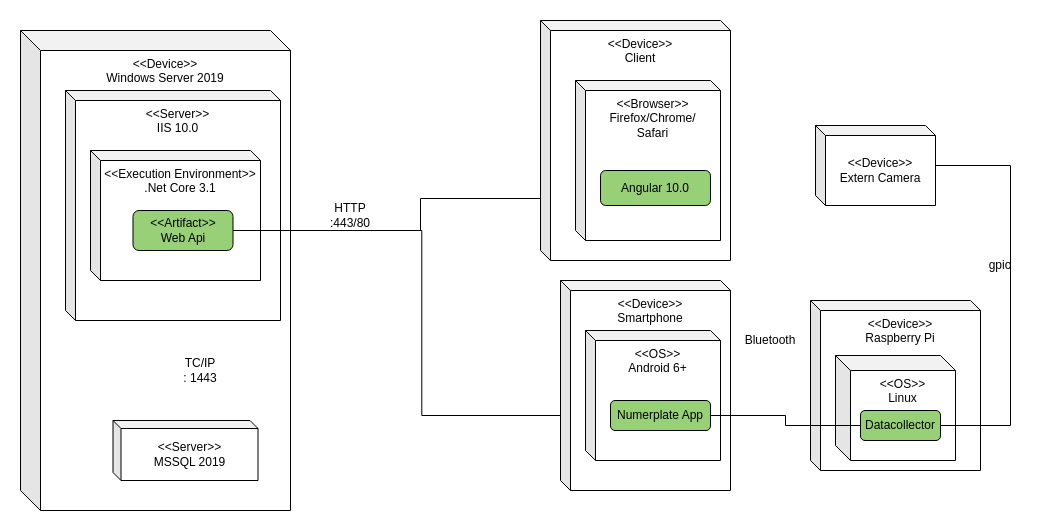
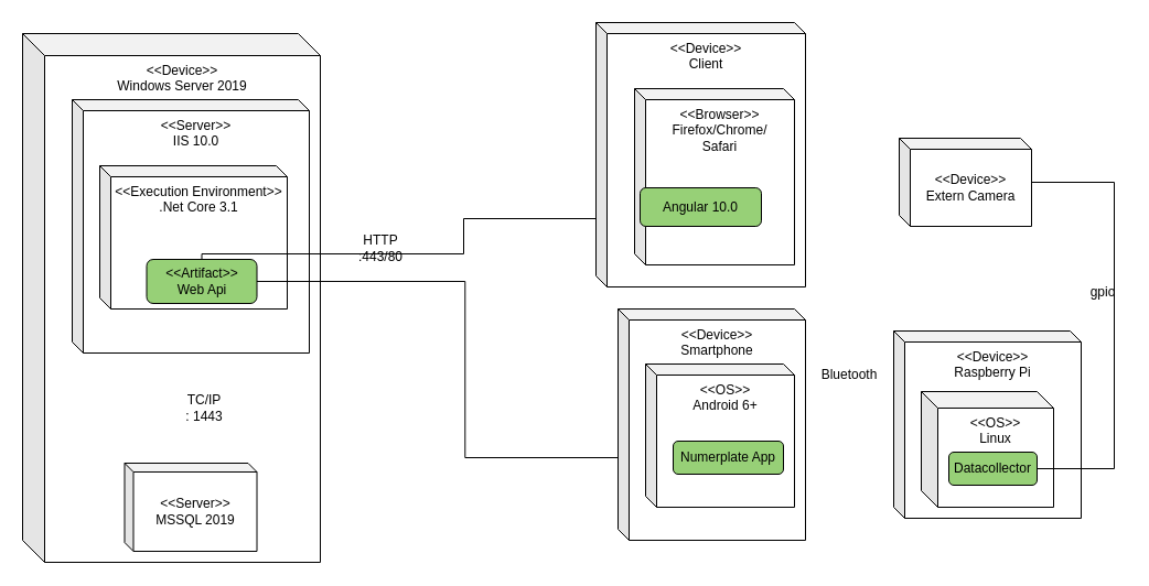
- <mxCell id="11" value="Angular 10.0" style="rounded=1;whiteSpace=wrap;html=1;labelBackgroundColor=none;fillColor=#97D077;" vertex="1" parent="1"><mxGeometry x="600" y="170" width="110" height="35" as="geometry" /></mxCell>
+ <mxCell id="11" value="Angular 10.0" style="rounded=1;whiteSpace=wrap;html=1;labelBackgroundColor=none;fillColor=#97D077;" vertex="1" parent="1"><mxGeometry x="580" y="170" width="110" height="35" as="geometry" /></mxCell>
- <mxCell id="24" value="HTTP&lt;br&gt;:443/80" style="text;html=1;strokeColor=none;fillColor=none;align=center;verticalAlign=middle;whiteSpace=wrap;rounded=0;labelBackgroundColor=none;fontColor=#000000;" vertex="1" parent="1"><mxGeometry x="330" y="205" width="40" height="20" as="geometry" /></mxCell>
+ <mxCell id="24" value="HTTP&lt;br&gt;:443/80" style="text;html=1;strokeColor=none;fillColor=none;align=center;verticalAlign=middle;whiteSpace=wrap;rounded=0;labelBackgroundColor=none;fontColor=#000000;" vertex="1" parent="1"><mxGeometry x="325" y="215" width="40" height="20" as="geometry" /></mxCell>
- <mxCell id="7" value="&amp;lt;&amp;lt;Artifact&amp;gt;&amp;gt;&lt;br&gt;Web Api" style="rounded=1;whiteSpace=wrap;html=1;labelBackgroundColor=none;labelBorderColor=none;fillColor=#97D077;" vertex="1" parent="1"><mxGeometry x="132.5" y="210" width="100" height="40" as="geometry" /></mxCell>
+ <mxCell id="7" value="&amp;lt;&amp;lt;Artifact&amp;gt;&amp;gt;&lt;br&gt;Web Api" style="rounded=1;whiteSpace=wrap;html=1;labelBackgroundColor=none;labelBorderColor=none;fillColor=#97D077;" vertex="1" parent="1"><mxGeometry x="132.5" y="235" width="100" height="40" as="geometry" /></mxCell>
- <mxCell id="23" value="TC/IP&lt;br&gt;: 1443" style="text;html=1;strokeColor=none;fillColor=none;align=center;verticalAlign=middle;whiteSpace=wrap;rounded=0;labelBackgroundColor=none;fontColor=#000000;" vertex="1" parent="1"><mxGeometry x="180" y="360" width="40" height="20" as="geometry" /></mxCell>
+ <mxCell id="23" value="TC/IP&lt;br&gt;: 1443" style="text;html=1;strokeColor=none;fillColor=none;align=center;verticalAlign=middle;whiteSpace=wrap;rounded=0;labelBackgroundColor=none;fontColor=#000000;" vertex="1" parent="1"><mxGeometry x="165" y="360" width="40" height="20" as="geometry" /></mxCell>
- <mxCell id="17" style="edgeStyle=orthogonalEdgeStyle;rounded=0;orthogonalLoop=1;jettySize=auto;html=1;entryX=1;entryY=0.5;entryDx=0;entryDy=0;shadow=0;endArrow=none;endFill=0;fontColor=#000000;" edge="1" parent="1" source="18" target="14"><mxGeometry relative="1" as="geometry"><Array as="points"><mxPoint x="785" y="425" /><mxPoint x="785" y="415" /></Array></mxGeometry></mxCell>
- <mxCell id="8" value="&amp;lt;&amp;lt;Server&amp;gt;&amp;gt;&lt;br&gt;MSSQL 2019" style="shape=cube;whiteSpace=wrap;html=1;boundedLbl=1;backgroundOutline=1;darkOpacity=0.05;darkOpacity2=0.1;labelBackgroundColor=none;fillColor=#FFFFFF;size=8;" vertex="1" parent="1"><mxGeometry x="112.5" y="420" width="145" height="60" as="geometry" /></mxCell>
+ <mxCell id="8" value="&amp;lt;&amp;lt;Server&amp;gt;&amp;gt;&lt;br&gt;MSSQL 2019" style="shape=cube;whiteSpace=wrap;html=1;boundedLbl=1;backgroundOutline=1;darkOpacity=0.05;darkOpacity2=0.1;labelBackgroundColor=none;fillColor=#FFFFFF;size=8;" vertex="1" parent="1"><mxGeometry x="112.5" y="420" width="120" height="80" as="geometry" /></mxCell>
